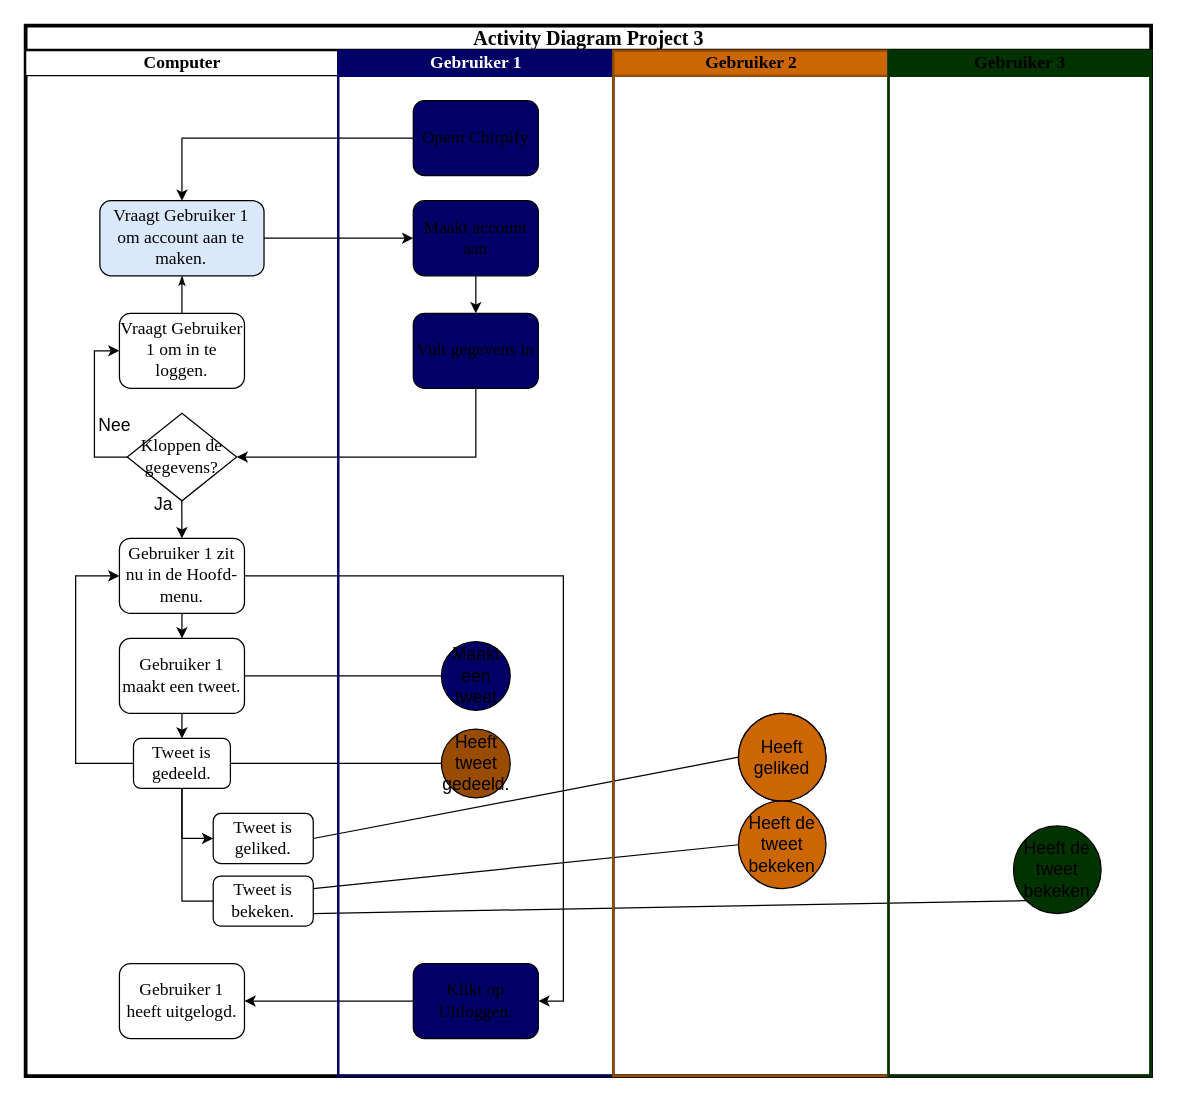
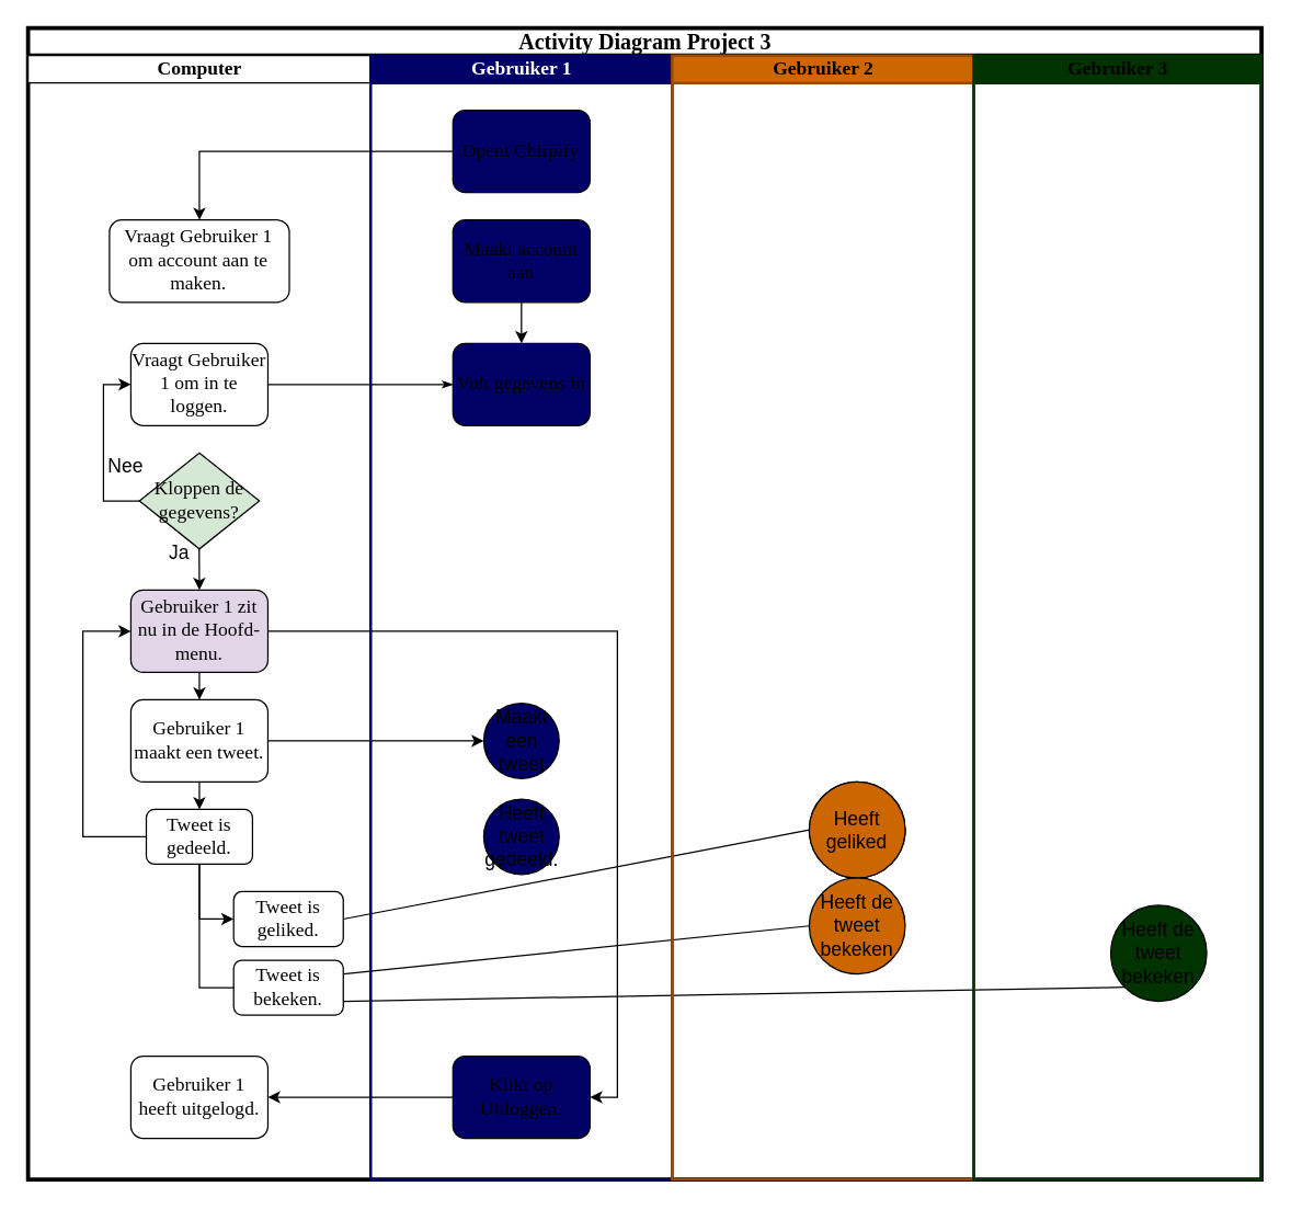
- <mxCell id="21" value="&lt;font style=&quot;font-size: 14px;&quot;&gt;Vraagt Gebruiker 1 om account aan te maken.&lt;/font&gt;" style="rounded=1;whiteSpace=wrap;html=1;shadow=0;labelBackgroundColor=none;strokeWidth=1;fontFamily=Verdana;fontSize=14;align=center;spacing=2;fillColor=#dae8fc;" vertex="1" parent="3"><mxGeometry x="59.38" y="120" width="131.25" height="60" as="geometry" /></mxCell>
+ <mxCell id="21" value="&lt;font style=&quot;font-size: 14px;&quot;&gt;Vraagt Gebruiker 1 om account aan te maken.&lt;/font&gt;" style="rounded=1;whiteSpace=wrap;html=1;shadow=0;labelBackgroundColor=none;strokeWidth=1;fontFamily=Verdana;fontSize=14;align=center;spacing=2;" vertex="1" parent="3"><mxGeometry x="59.38" y="120" width="131.25" height="60" as="geometry" /></mxCell>
- <mxCell id="45" style="edgeStyle=orthogonalEdgeStyle;rounded=0;orthogonalLoop=1;jettySize=auto;html=1;exitX=1;exitY=0.5;exitDx=0;exitDy=0;entryX=0;entryY=0.5;entryDx=0;entryDy=0;" edge="1" parent="2" source="21" target="37"><mxGeometry relative="1" as="geometry" /></mxCell>
- <mxCell id="22" style="edgeStyle=orthogonalEdgeStyle;rounded=1;html=1;labelBackgroundColor=none;startArrow=none;startFill=0;startSize=5;endArrow=classicThin;endFill=1;endSize=5;jettySize=auto;orthogonalLoop=1;strokeWidth=1;fontFamily=Verdana;fontSize=14;spacing=2;" parent="2" source="4" target="21" edge="1"><mxGeometry relative="1" as="geometry" /></mxCell>
+ <mxCell id="22" style="edgeStyle=orthogonalEdgeStyle;rounded=1;html=1;labelBackgroundColor=none;startArrow=none;startFill=0;startSize=5;endArrow=classicThin;endFill=1;endSize=5;jettySize=auto;orthogonalLoop=1;strokeWidth=1;fontFamily=Verdana;fontSize=14;spacing=2;" parent="2" source="4" target="32" edge="1"><mxGeometry relative="1" as="geometry" /></mxCell>
- <mxCell id="7" value="Kloppen de gegevens?" style="rhombus;whiteSpace=wrap;html=1;rounded=0;shadow=0;labelBackgroundColor=none;strokeWidth=1;fontFamily=Verdana;fontSize=14;align=center;spacing=2;" parent="3" vertex="1"><mxGeometry x="81.25" y="290" width="87.5" height="70" as="geometry" /></mxCell>
+ <mxCell id="7" value="Kloppen de gegevens?" style="rhombus;whiteSpace=wrap;html=1;rounded=0;shadow=0;labelBackgroundColor=none;strokeWidth=1;fontFamily=Verdana;fontSize=14;align=center;spacing=2;fillColor=#d5e8d4;" parent="3" vertex="1"><mxGeometry x="81.25" y="290" width="87.5" height="70" as="geometry" /></mxCell>
- <mxCell id="23" style="edgeStyle=orthogonalEdgeStyle;rounded=0;orthogonalLoop=1;jettySize=auto;html=1;exitX=0.5;exitY=1;exitDx=0;exitDy=0;entryX=1;entryY=0.5;entryDx=0;entryDy=0;fontSize=14;spacing=2;" parent="2" source="32" target="7" edge="1"><mxGeometry relative="1" as="geometry" /></mxCell>
- <mxCell id="9" value="Gebruiker 1 zit nu in de Hoofd-menu." style="rounded=1;whiteSpace=wrap;html=1;shadow=0;labelBackgroundColor=none;strokeWidth=1;fontFamily=Verdana;fontSize=14;align=center;spacing=2;" parent="3" vertex="1"><mxGeometry x="75" y="390" width="100" height="60" as="geometry" /></mxCell>
+ <mxCell id="9" value="Gebruiker 1 zit nu in de Hoofd-menu." style="rounded=1;whiteSpace=wrap;html=1;shadow=0;labelBackgroundColor=none;strokeWidth=1;fontFamily=Verdana;fontSize=14;align=center;spacing=2;fillColor=#e1d5e7;" parent="3" vertex="1"><mxGeometry x="75" y="390" width="100" height="60" as="geometry" /></mxCell>
- <mxCell id="24" value="" style="endArrow=none;html=1;rounded=0;entryX=0;entryY=0.5;entryDx=0;entryDy=0;exitX=1;exitY=0.5;exitDx=0;exitDy=0;fontSize=14;spacing=2;" parent="2" source="13" target="33" edge="1"><mxGeometry width="50" height="50" relative="1" as="geometry"><mxPoint x="240" y="550" as="sourcePoint" /><mxPoint x="290" y="500" as="targetPoint" /></mxGeometry></mxCell>
+ <mxCell id="24" value="" style="endArrow=classic;html=1;rounded=0;entryX=0;entryY=0.5;entryDx=0;entryDy=0;exitX=1;exitY=0.5;exitDx=0;exitDy=0;fontSize=14;spacing=2;" parent="2" source="13" target="33" edge="1"><mxGeometry width="50" height="50" relative="1" as="geometry"><mxPoint x="240" y="550" as="sourcePoint" /><mxPoint x="290" y="500" as="targetPoint" /></mxGeometry></mxCell>
- <mxCell id="28" value="" style="endArrow=none;html=1;rounded=0;exitX=1;exitY=0.5;exitDx=0;exitDy=0;entryX=0;entryY=0.5;entryDx=0;entryDy=0;fontSize=14;spacing=2;" parent="2" source="17" target="35" edge="1"><mxGeometry width="50" height="50" relative="1" as="geometry"><mxPoint x="230" y="620" as="sourcePoint" /><mxPoint x="280" y="570" as="targetPoint" /></mxGeometry></mxCell>
- <mxCell id="35" value="Heeft tweet gedeeld." style="ellipse;whiteSpace=wrap;html=1;aspect=fixed;fontSize=14;fillColor=#994c00;spacing=2;" parent="31" vertex="1"><mxGeometry x="82.5" y="542.5" width="55" height="55" as="geometry" /></mxCell>
+ <mxCell id="35" value="Heeft tweet gedeeld." style="ellipse;whiteSpace=wrap;html=1;aspect=fixed;fontSize=14;fillColor=#000066;spacing=2;" parent="31" vertex="1"><mxGeometry x="82.5" y="542.5" width="55" height="55" as="geometry" /></mxCell>
